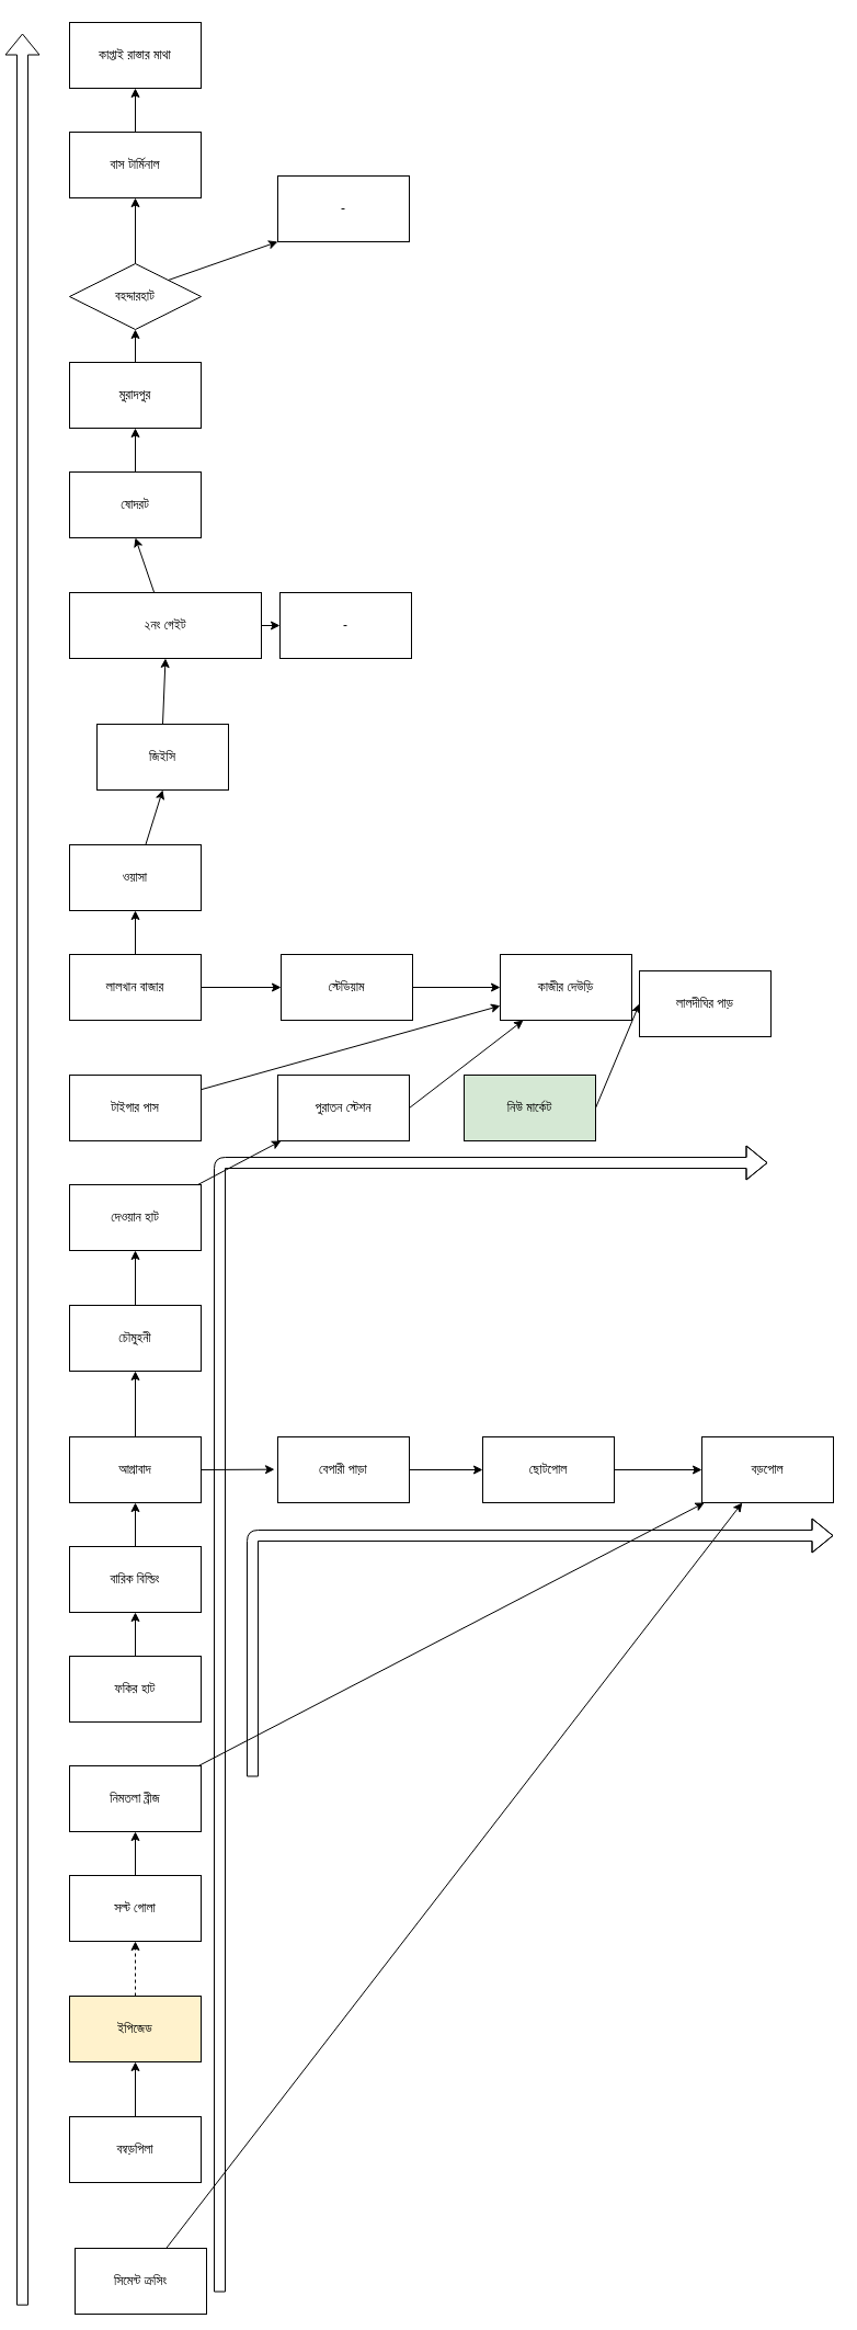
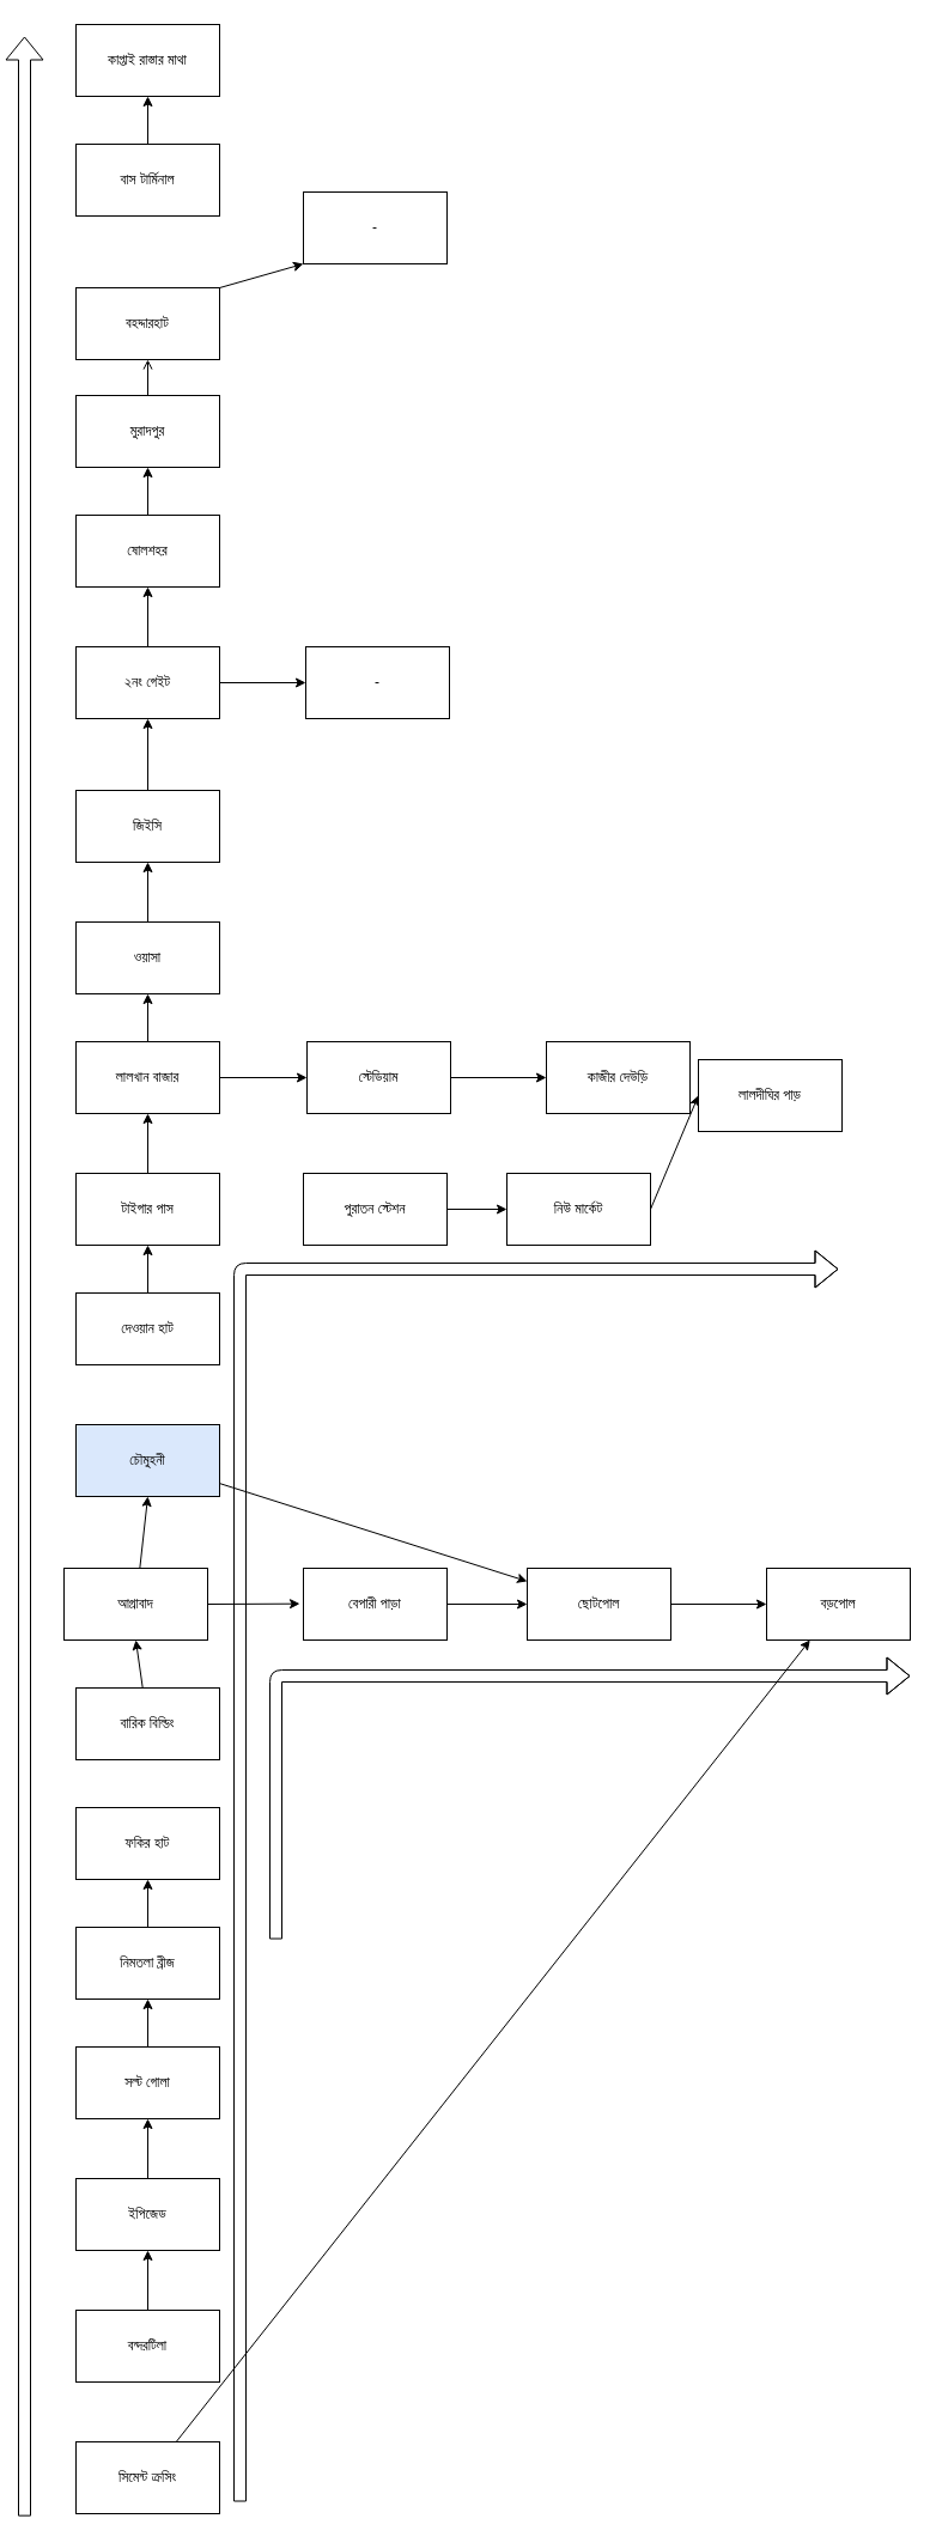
- <mxCell id="27" style="edgeStyle=none;html=1;entryX=0.5;entryY=1;entryDx=0;entryDy=0;" edge="1" parent="1" source="29" target="31"><mxGeometry relative="1" as="geometry" /></mxCell>
- <mxCell id="29" value="বহদ্দারহাট" style="rhombus;whiteSpace=wrap;html=1;" vertex="1" parent="1"><mxGeometry x="63" y="240" width="120" height="60" as="geometry" /></mxCell>
+ <mxCell id="29" value="বহদ্দারহাট" style="rounded=0;whiteSpace=wrap;html=1;" vertex="1" parent="1"><mxGeometry x="63" y="240" width="120" height="60" as="geometry" /></mxCell>
- <mxCell id="25" style="edgeStyle=none;html=1;entryX=0.5;entryY=1;entryDx=0;entryDy=0;" edge="1" parent="1" source="26" target="29"><mxGeometry relative="1" as="geometry" /></mxCell>
+ <mxCell id="25" style="edgeStyle=none;html=1;entryX=0.5;entryY=1;entryDx=0;entryDy=0;endArrow=open;" edge="1" parent="1" source="26" target="29"><mxGeometry relative="1" as="geometry" /></mxCell>
- <mxCell id="24" value="ষোদরট" style="rounded=0;whiteSpace=wrap;html=1;" vertex="1" parent="1"><mxGeometry x="63" y="430" width="120" height="60" as="geometry" /></mxCell>
+ <mxCell id="24" value="ষোলশহর" style="rounded=0;whiteSpace=wrap;html=1;" vertex="1" parent="1"><mxGeometry x="63" y="430" width="120" height="60" as="geometry" /></mxCell>
- <mxCell id="22" value="২নং গেইট" style="rounded=0;whiteSpace=wrap;html=1;" vertex="1" parent="1"><mxGeometry x="63" y="540" width="175" height="60" as="geometry" /></mxCell>
+ <mxCell id="22" value="২নং গেইট" style="rounded=0;whiteSpace=wrap;html=1;" vertex="1" parent="1"><mxGeometry x="63" y="540" width="120" height="60" as="geometry" /></mxCell>
- <mxCell id="19" value="জিইসি" style="rounded=0;whiteSpace=wrap;html=1;" vertex="1" parent="1"><mxGeometry x="88" y="660" width="120" height="60" as="geometry" /></mxCell>
+ <mxCell id="19" value="জিইসি" style="rounded=0;whiteSpace=wrap;html=1;" vertex="1" parent="1"><mxGeometry x="63" y="660" width="120" height="60" as="geometry" /></mxCell>
- <mxCell id="11" style="edgeStyle=none;html=1;" edge="1" parent="1" source="12" target="54"><mxGeometry relative="1" as="geometry" /></mxCell>
+ <mxCell id="11" style="edgeStyle=none;html=1;entryX=0.5;entryY=1;entryDx=0;entryDy=0;" edge="1" parent="1" source="12" target="15"><mxGeometry relative="1" as="geometry" /></mxCell>
- <mxCell id="33" style="edgeStyle=none;html=1;exitX=1;exitY=0.5;exitDx=0;exitDy=0;" edge="1" parent="1" source="34" target="54"><mxGeometry relative="1" as="geometry" /></mxCell>
+ <mxCell id="33" style="edgeStyle=none;html=1;exitX=1;exitY=0.5;exitDx=0;exitDy=0;entryX=0;entryY=0.5;entryDx=0;entryDy=0;" edge="1" parent="1" source="34" target="36"><mxGeometry relative="1" as="geometry" /></mxCell>
- <mxCell id="36" value="নিউ মার্কেট" style="whiteSpace=wrap;html=1;fillColor=#d5e8d4;" vertex="1" parent="1"><mxGeometry x="423" y="980" width="120" height="60" as="geometry" /></mxCell>
+ <mxCell id="36" value="নিউ মার্কেট" style="whiteSpace=wrap;html=1;" vertex="1" parent="1"><mxGeometry x="423" y="980" width="120" height="60" as="geometry" /></mxCell>
- <mxCell id="9" style="edgeStyle=none;html=1;" edge="1" parent="1" source="10" target="34"><mxGeometry relative="1" as="geometry" /></mxCell>
+ <mxCell id="9" style="edgeStyle=none;html=1;" edge="1" parent="1" source="10" target="12"><mxGeometry relative="1" as="geometry" /></mxCell>
- <mxCell id="7" style="edgeStyle=none;html=1;entryX=0.5;entryY=1;entryDx=0;entryDy=0;" edge="1" parent="1" source="8" target="10"><mxGeometry relative="1" as="geometry" /></mxCell>
+ <mxCell id="7" style="edgeStyle=none;html=1;" edge="1" parent="1" source="8" target="58"><mxGeometry relative="1" as="geometry" /></mxCell>
- <mxCell id="8" value="চৌমুহনী" style="rounded=0;whiteSpace=wrap;html=1;" vertex="1" parent="1"><mxGeometry x="63" y="1190" width="120" height="60" as="geometry" /></mxCell>
+ <mxCell id="8" value="চৌমুহনী" style="rounded=0;whiteSpace=wrap;html=1;fillColor=#dae8fc;" vertex="1" parent="1"><mxGeometry x="63" y="1190" width="120" height="60" as="geometry" /></mxCell>
- <mxCell id="4" value="আগ্রাবাদ" style="rounded=0;whiteSpace=wrap;html=1;" vertex="1" parent="1"><mxGeometry x="63" y="1310" width="120" height="60" as="geometry" /></mxCell>
+ <mxCell id="4" value="আগ্রাবাদ" style="rounded=0;whiteSpace=wrap;html=1;" vertex="1" parent="1"><mxGeometry x="53" y="1310" width="120" height="60" as="geometry" /></mxCell>
- <mxCell id="40" style="edgeStyle=none;html=1;" edge="1" parent="1" source="41" target="59"><mxGeometry relative="1" as="geometry" /></mxCell>
+ <mxCell id="40" style="edgeStyle=none;html=1;entryX=0.5;entryY=1;entryDx=0;entryDy=0;" edge="1" parent="1" source="41" target="39"><mxGeometry relative="1" as="geometry" /></mxCell>
- <mxCell id="38" style="edgeStyle=none;html=1;exitX=0.5;exitY=0;exitDx=0;exitDy=0;entryX=0.5;entryY=1;entryDx=0;entryDy=0;" edge="1" parent="1" source="39" target="6"><mxGeometry relative="1" as="geometry" /></mxCell>
- <mxCell id="44" style="edgeStyle=none;html=1;exitX=0.5;exitY=0;exitDx=0;exitDy=0;entryX=0.5;entryY=1;entryDx=0;entryDy=0;dashed=1;" edge="1" parent="1" source="45" target="43"><mxGeometry relative="1" as="geometry" /></mxCell>
+ <mxCell id="44" style="edgeStyle=none;html=1;exitX=0.5;exitY=0;exitDx=0;exitDy=0;entryX=0.5;entryY=1;entryDx=0;entryDy=0;" edge="1" parent="1" source="45" target="43"><mxGeometry relative="1" as="geometry" /></mxCell>
- <mxCell id="45" value="ইপিজেড" style="rounded=0;whiteSpace=wrap;html=1;fillColor=#fff2cc;" vertex="1" parent="1"><mxGeometry x="63" y="1820" width="120" height="60" as="geometry" /></mxCell>
+ <mxCell id="45" value="ইপিজেড" style="rounded=0;whiteSpace=wrap;html=1;" vertex="1" parent="1"><mxGeometry x="63" y="1820" width="120" height="60" as="geometry" /></mxCell>
- <mxCell id="47" value="বন্বড়পিলা" style="rounded=0;whiteSpace=wrap;html=1;" vertex="1" parent="1"><mxGeometry x="63" y="1930" width="120" height="60" as="geometry" /></mxCell>
+ <mxCell id="47" value="বন্দরটিলা" style="rounded=0;whiteSpace=wrap;html=1;" vertex="1" parent="1"><mxGeometry x="63" y="1930" width="120" height="60" as="geometry" /></mxCell>
- <mxCell id="49" value="সিমেন্ট ক্রসিং" style="rounded=0;whiteSpace=wrap;html=1;" vertex="1" parent="1"><mxGeometry x="68" y="2050" width="120" height="60" as="geometry" /></mxCell>
+ <mxCell id="49" value="সিমেন্ট ক্রসিং" style="rounded=0;whiteSpace=wrap;html=1;" vertex="1" parent="1"><mxGeometry x="63" y="2040" width="120" height="60" as="geometry" /></mxCell>
